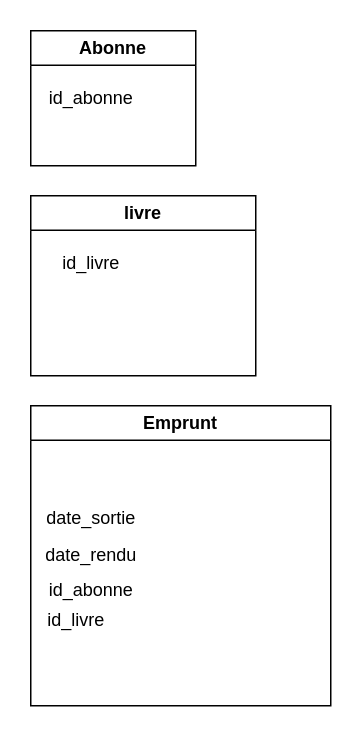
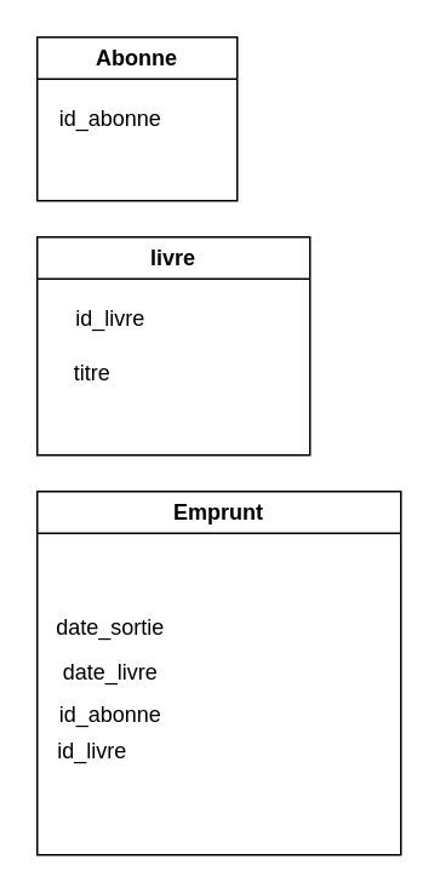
+ <mxCell id="6" value="titre" style="text;html=1;align=center;verticalAlign=middle;resizable=0;points=[];autosize=1;strokeColor=none;fillColor=none;" vertex="1" parent="4"><mxGeometry x="10" y="60" width="40" height="30" as="geometry" /></mxCell>
- <mxCell id="9" value="date_rendu" style="text;html=1;align=center;verticalAlign=middle;resizable=0;points=[];autosize=1;strokeColor=none;fillColor=none;" vertex="1" parent="7"><mxGeometry y="85" width="80" height="30" as="geometry" /></mxCell>
+ <mxCell id="9" value="date_livre" style="text;html=1;align=center;verticalAlign=middle;resizable=0;points=[];autosize=1;strokeColor=none;fillColor=none;" vertex="1" parent="7"><mxGeometry y="85" width="80" height="30" as="geometry" /></mxCell>
